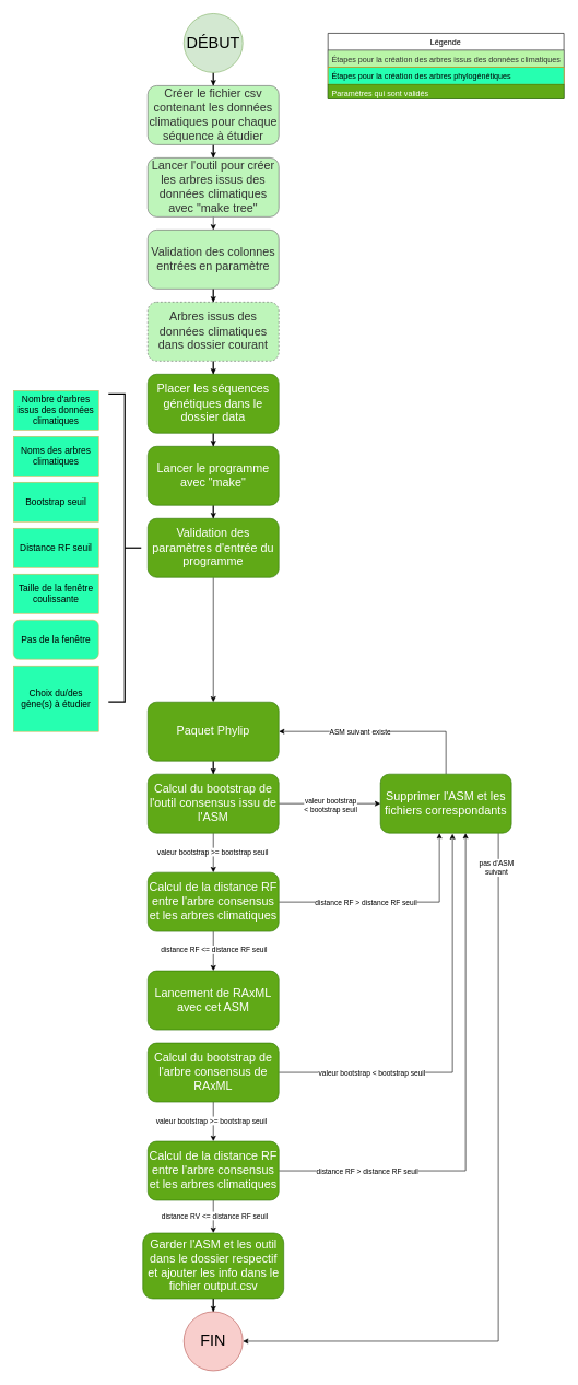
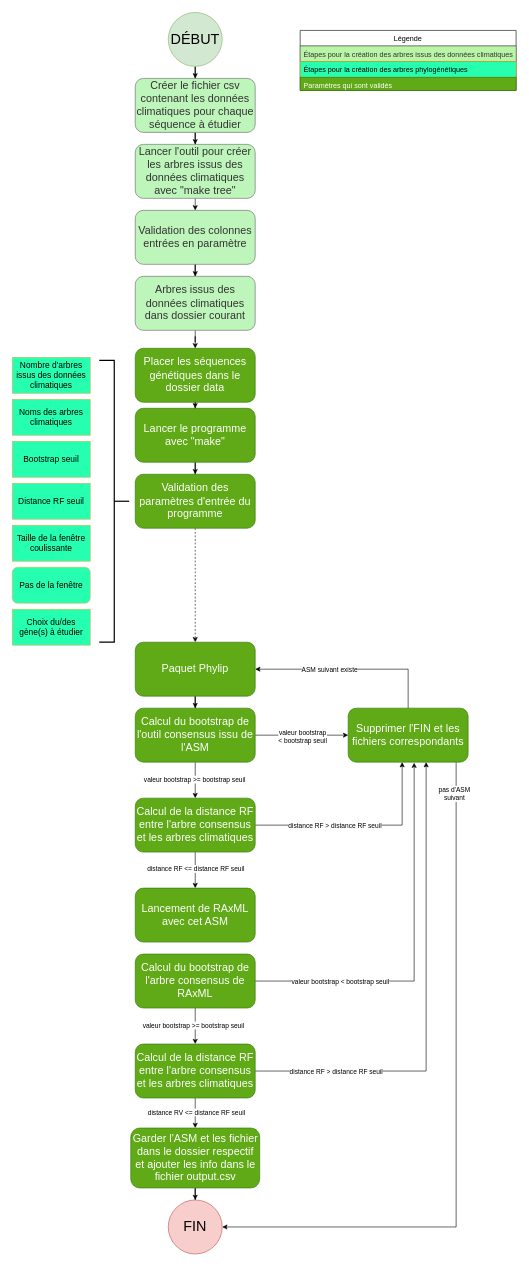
- <mxCell id="11" value="&lt;font style=&quot;font-size: 18px&quot;&gt;Arbres issus des données climatiques dans dossier courant&lt;/font&gt;" style="rounded=1;whiteSpace=wrap;html=1;strokeColor=#666666;fontColor=#333333;fillColor=#BEF5BA;dashed=1;" parent="1" vertex="1"><mxGeometry x="225" y="460" width="200" height="90" as="geometry" /></mxCell>
+ <mxCell id="11" value="&lt;font style=&quot;font-size: 18px&quot;&gt;Arbres issus des données climatiques dans dossier courant&lt;/font&gt;" style="rounded=1;whiteSpace=wrap;html=1;strokeColor=#666666;fontColor=#333333;fillColor=#BEF5BA;" parent="1" vertex="1"><mxGeometry x="225" y="460" width="200" height="90" as="geometry" /></mxCell>
- <mxCell id="13" value="&lt;font style=&quot;font-size: 18px&quot;&gt;Placer les séquences génétiques dans le dossier data&lt;/font&gt;" style="rounded=1;whiteSpace=wrap;html=1;fillColor=#60a917;strokeColor=#2D7600;fontColor=#ffffff;" parent="1" vertex="1"><mxGeometry x="225" y="570" width="200" height="90" as="geometry" /></mxCell>
+ <mxCell id="13" value="&lt;font style=&quot;font-size: 18px&quot;&gt;Placer les séquences génétiques dans le dossier data&lt;/font&gt;" style="rounded=1;whiteSpace=wrap;html=1;fillColor=#60a917;strokeColor=#2D7600;fontColor=#ffffff;" parent="1" vertex="1"><mxGeometry x="225" y="580" width="200" height="90" as="geometry" /></mxCell>
- <mxCell id="16" style="edgeStyle=orthogonalEdgeStyle;rounded=0;orthogonalLoop=1;jettySize=auto;html=1;entryX=0.5;entryY=0;entryDx=0;entryDy=0;" parent="1" source="17" target="19" edge="1"><mxGeometry relative="1" as="geometry" /></mxCell>
+ <mxCell id="16" style="edgeStyle=orthogonalEdgeStyle;rounded=0;orthogonalLoop=1;jettySize=auto;html=1;entryX=0.5;entryY=0;entryDx=0;entryDy=0;dashed=1;" parent="1" source="17" target="19" edge="1"><mxGeometry relative="1" as="geometry" /></mxCell>
- <mxCell id="55" value="&lt;font style=&quot;font-size: 14px&quot;&gt;Choix du/des gène(s) à étudier&lt;/font&gt;" style="whiteSpace=wrap;html=1;strokeColor=#d6b656;fillColor=#26FFB0;" parent="1" vertex="1"><mxGeometry x="20" y="1015" width="130" height="100" as="geometry" /></mxCell>
+ <mxCell id="55" value="&lt;font style=&quot;font-size: 14px&quot;&gt;Choix du/des gène(s) à étudier&lt;/font&gt;" style="whiteSpace=wrap;html=1;strokeColor=#d6b656;fillColor=#26FFB0;" parent="1" vertex="1"><mxGeometry x="20" y="1015" width="130" height="60" as="geometry" /></mxCell>
- <mxCell id="29" value="&lt;span style=&quot;font-size: 18px&quot;&gt;Supprimer l'ASM et les fichiers correspondants&lt;/span&gt;" style="rounded=1;whiteSpace=wrap;html=1;fillColor=#60a917;strokeColor=#2D7600;fontColor=#ffffff;" parent="1" vertex="1"><mxGeometry x="580" y="1180" width="200" height="90" as="geometry" /></mxCell>
+ <mxCell id="29" value="&lt;span style=&quot;font-size: 18px&quot;&gt;Supprimer l'FIN et les fichiers correspondants&lt;/span&gt;" style="rounded=1;whiteSpace=wrap;html=1;fillColor=#60a917;strokeColor=#2D7600;fontColor=#ffffff;" parent="1" vertex="1"><mxGeometry x="580" y="1180" width="200" height="90" as="geometry" /></mxCell>
- <mxCell id="47" value="&lt;span style=&quot;font-size: 18px&quot;&gt;Garder l'ASM et les outil dans le dossier respectif et ajouter les info dans le fichier output.csv&lt;/span&gt;" style="rounded=1;whiteSpace=wrap;html=1;fillColor=#60a917;strokeColor=#2D7600;fontColor=#ffffff;" parent="1" vertex="1"><mxGeometry x="217.5" y="1880" width="215" height="100" as="geometry" /></mxCell>
+ <mxCell id="47" value="&lt;span style=&quot;font-size: 18px&quot;&gt;Garder l'ASM et les fichier dans le dossier respectif et ajouter les info dans le fichier output.csv&lt;/span&gt;" style="rounded=1;whiteSpace=wrap;html=1;fillColor=#60a917;strokeColor=#2D7600;fontColor=#ffffff;" parent="1" vertex="1"><mxGeometry x="217.5" y="1880" width="215" height="100" as="geometry" /></mxCell>
